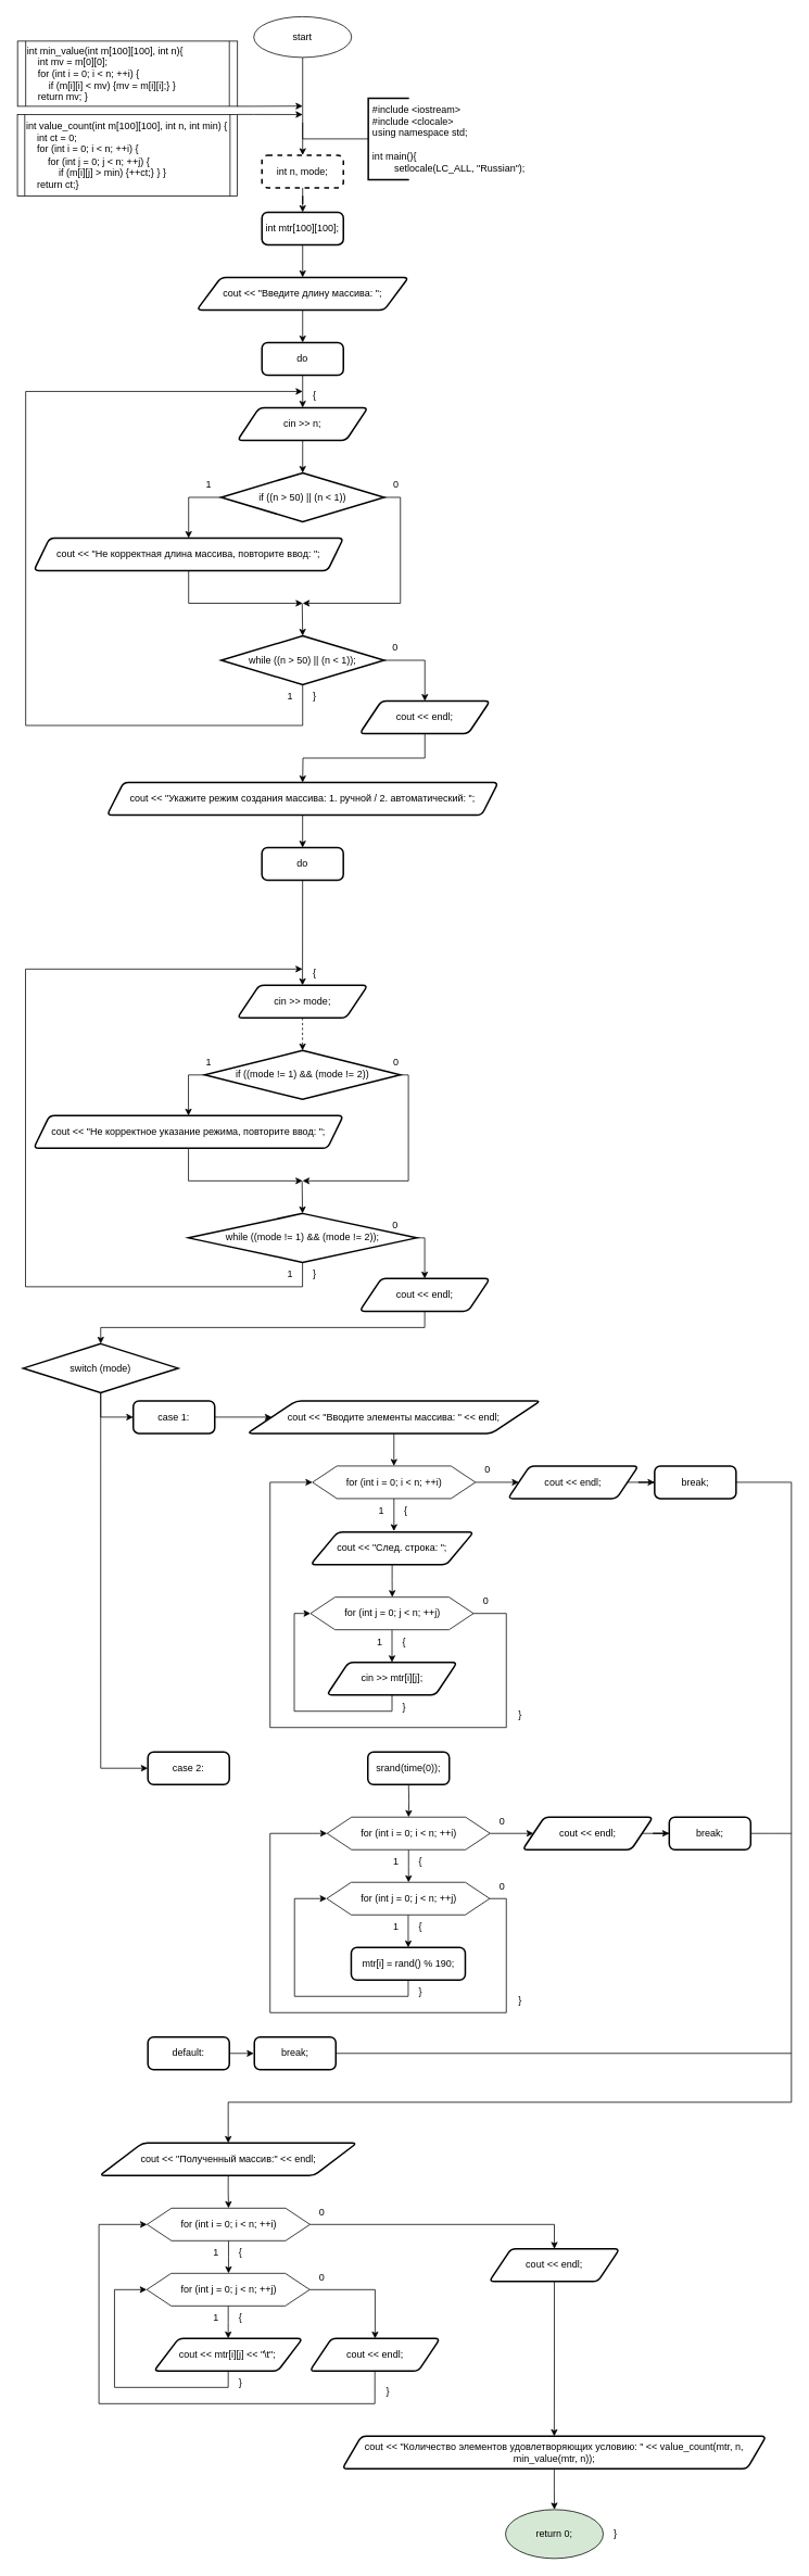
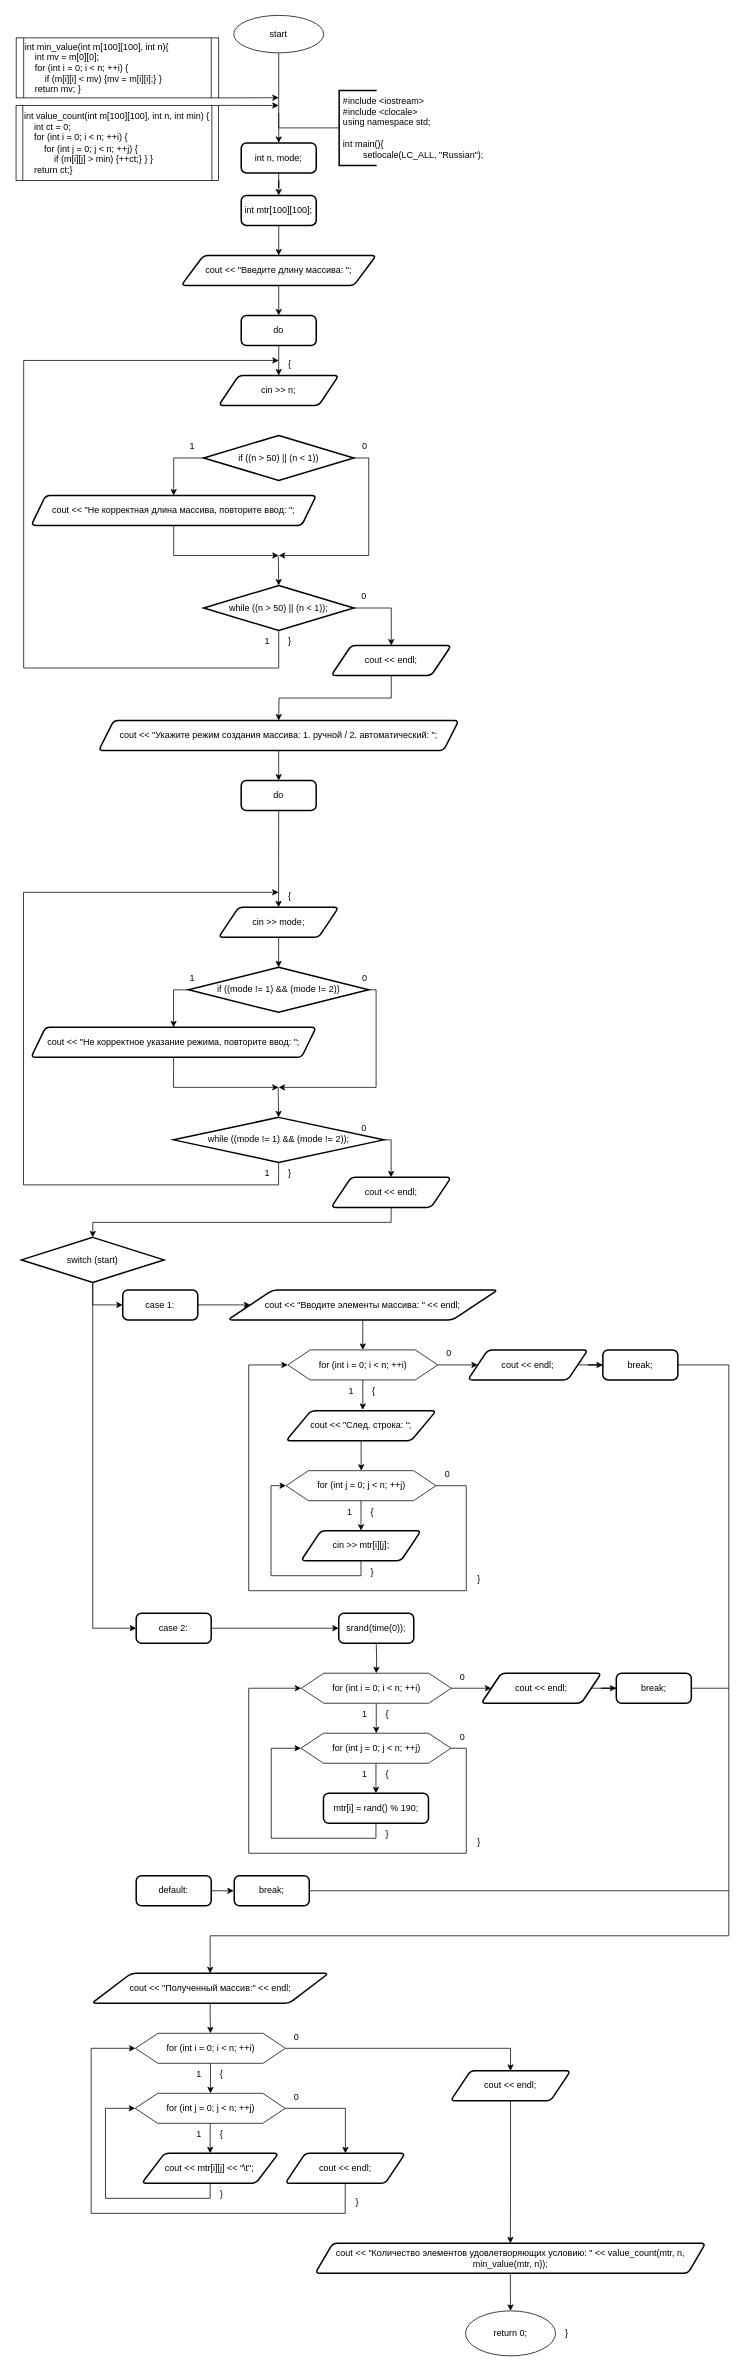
- <mxCell id="8" value="int n, mode;" style="rounded=1;whiteSpace=wrap;html=1;absoluteArcSize=1;arcSize=14;strokeWidth=2;dashed=1;" vertex="1" parent="1"><mxGeometry x="321" y="190" width="100" height="40" as="geometry" /></mxCell>
+ <mxCell id="8" value="int n, mode;" style="rounded=1;whiteSpace=wrap;html=1;absoluteArcSize=1;arcSize=14;strokeWidth=2;" vertex="1" parent="1"><mxGeometry x="321" y="190" width="100" height="40" as="geometry" /></mxCell>
- <mxCell id="15" style="edgeStyle=orthogonalEdgeStyle;rounded=0;orthogonalLoop=1;jettySize=auto;html=1;exitX=0.5;exitY=1;exitDx=0;exitDy=0;" edge="1" parent="1" source="16" target="19"><mxGeometry relative="1" as="geometry"><mxPoint x="371" y="580" as="targetPoint" /></mxGeometry></mxCell>
- <mxCell id="38" style="edgeStyle=orthogonalEdgeStyle;rounded=0;orthogonalLoop=1;jettySize=auto;html=1;exitX=0.5;exitY=1;exitDx=0;exitDy=0;dashed=1;" edge="1" parent="1" source="39" target="42"><mxGeometry relative="1" as="geometry"><mxPoint x="370.84" y="1289" as="targetPoint" /></mxGeometry></mxCell>
+ <mxCell id="38" style="edgeStyle=orthogonalEdgeStyle;rounded=0;orthogonalLoop=1;jettySize=auto;html=1;exitX=0.5;exitY=1;exitDx=0;exitDy=0;" edge="1" parent="1" source="39" target="42"><mxGeometry relative="1" as="geometry"><mxPoint x="370.84" y="1289" as="targetPoint" /></mxGeometry></mxCell>
- <mxCell id="58" value="switch (mode)" style="strokeWidth=2;html=1;shape=mxgraph.flowchart.decision;whiteSpace=wrap;" vertex="1" parent="1"><mxGeometry x="28.06" y="1649" width="190" height="60" as="geometry" /></mxCell>
+ <mxCell id="58" value="switch (start)" style="strokeWidth=2;html=1;shape=mxgraph.flowchart.decision;whiteSpace=wrap;" vertex="1" parent="1"><mxGeometry x="28.06" y="1649" width="190" height="60" as="geometry" /></mxCell>
+ <mxCell id="75" style="edgeStyle=orthogonalEdgeStyle;rounded=0;orthogonalLoop=1;jettySize=auto;html=1;exitX=1;exitY=0.5;exitDx=0;exitDy=0;entryX=0;entryY=0.5;entryDx=0;entryDy=0;" edge="1" parent="1" source="76" target="88"><mxGeometry relative="1" as="geometry"><mxPoint x="351" y="2170" as="targetPoint" /></mxGeometry></mxCell>
- <mxCell id="138" value="return 0;" style="ellipse;whiteSpace=wrap;html=1;fillColor=#d5e8d4;" vertex="1" parent="1"><mxGeometry x="620" y="3080" width="120" height="60" as="geometry" /></mxCell>
+ <mxCell id="138" value="return 0;" style="ellipse;whiteSpace=wrap;html=1;" vertex="1" parent="1"><mxGeometry x="620" y="3080" width="120" height="60" as="geometry" /></mxCell>
